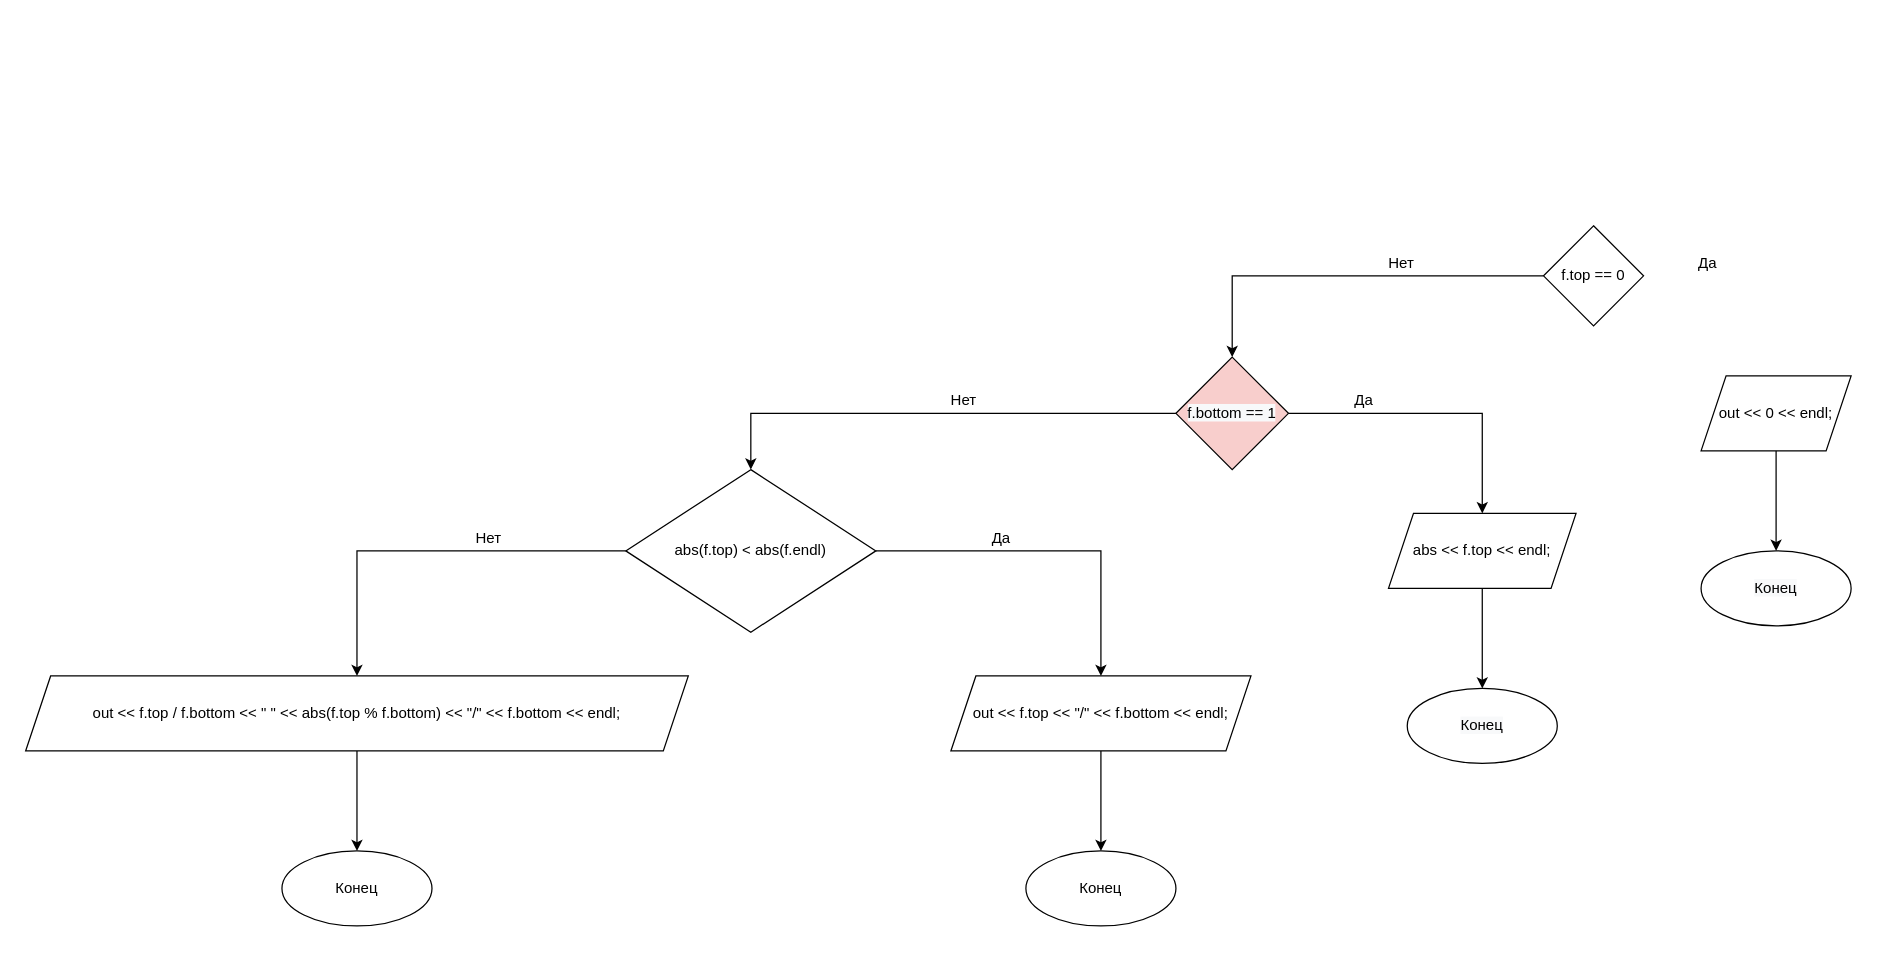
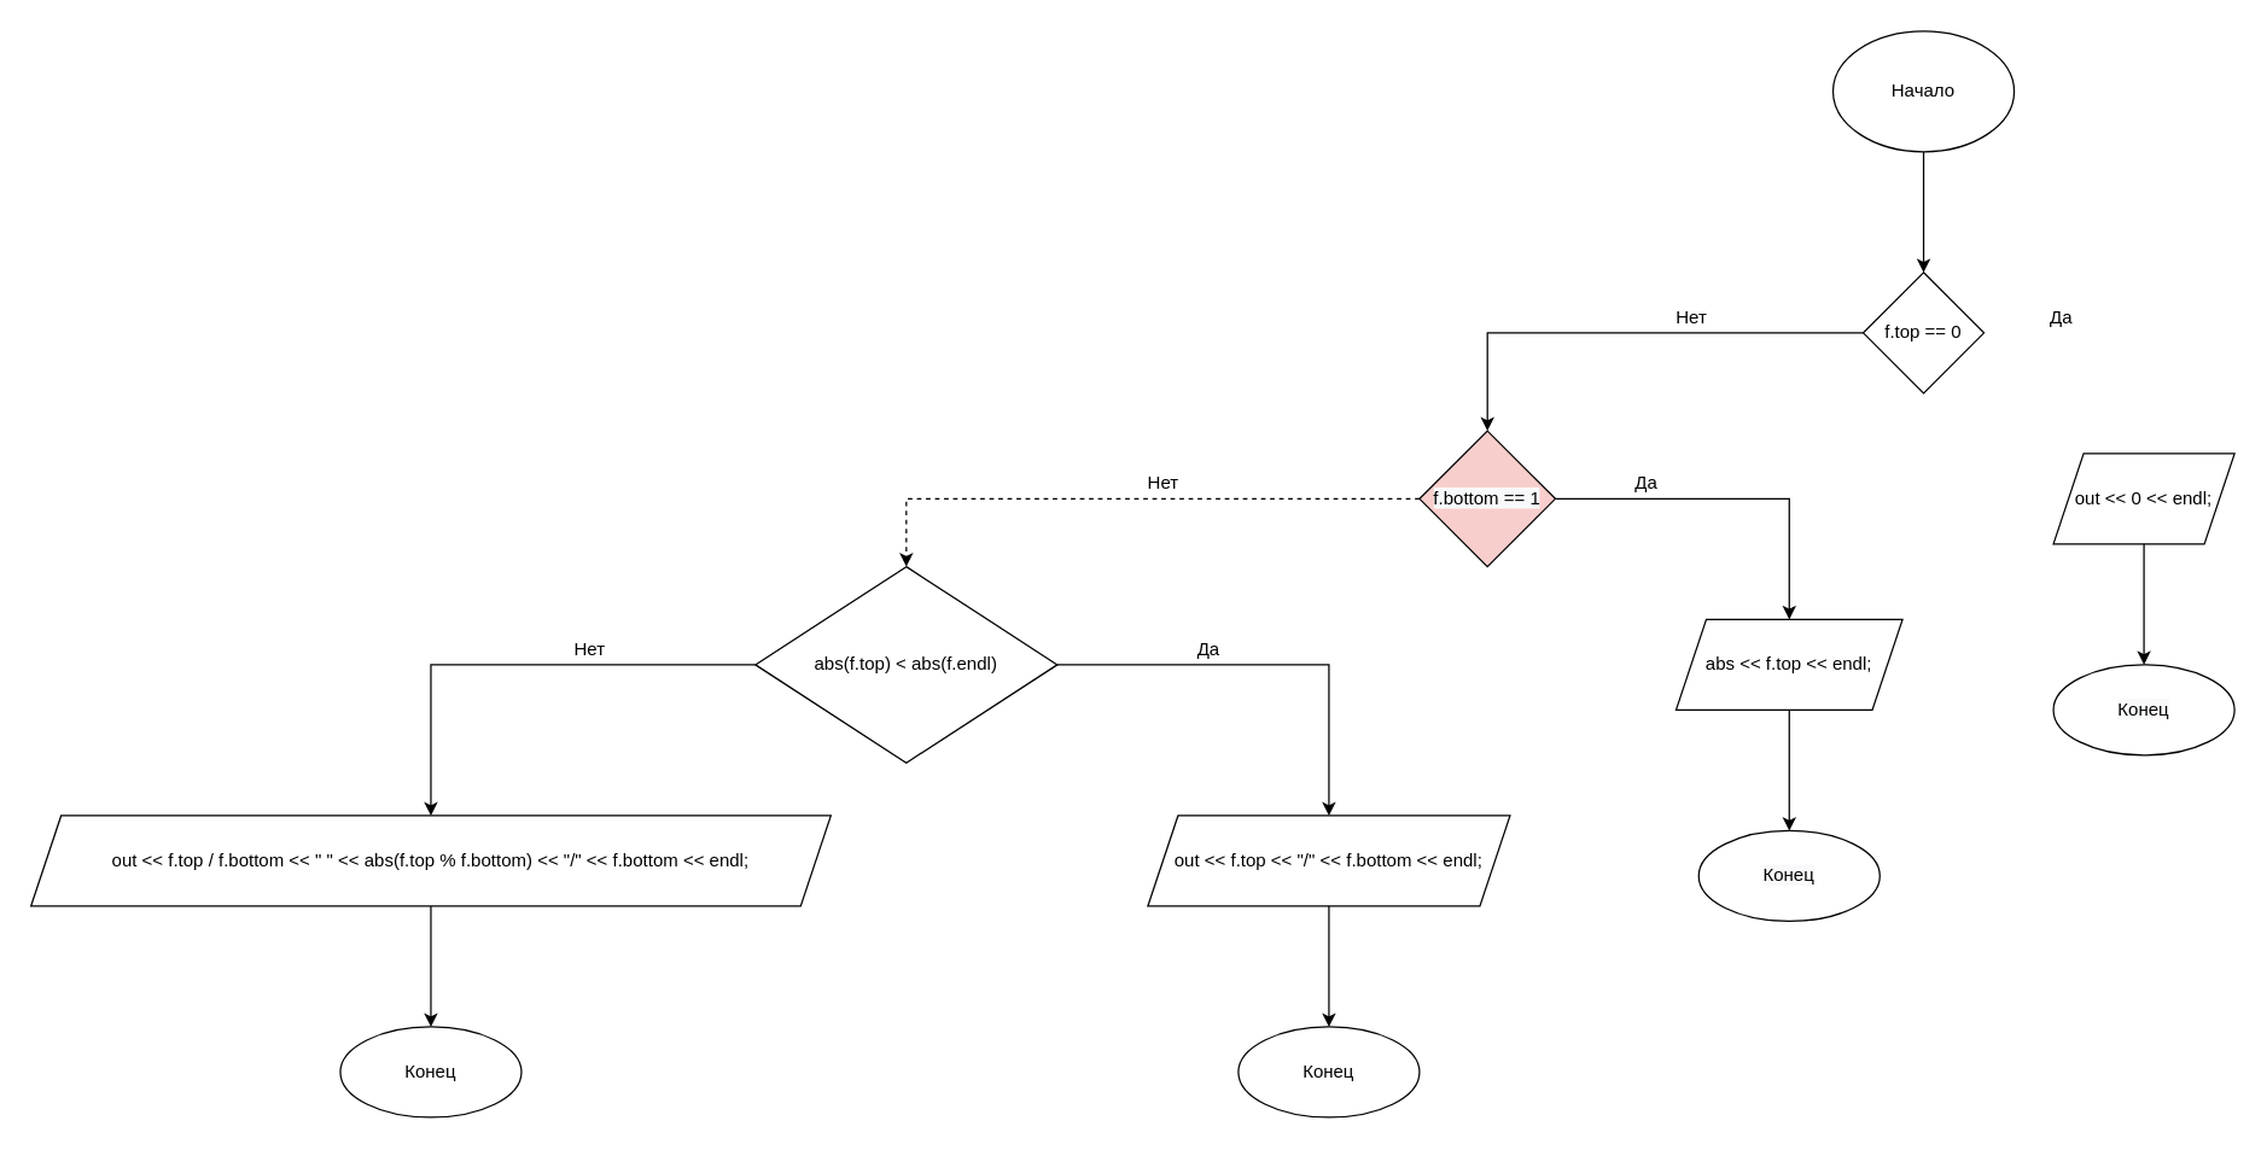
+ <mxCell id="3" value="Начало" style="ellipse;whiteSpace=wrap;html=1;" vertex="1" parent="1"><mxGeometry x="1214" y="20" width="120" height="80" as="geometry" /></mxCell>
+ <mxCell id="2" value="" style="edgeStyle=orthogonalEdgeStyle;rounded=0;orthogonalLoop=1;jettySize=auto;html=1;" edge="1" parent="1" source="3" target="5"><mxGeometry relative="1" as="geometry" /></mxCell>
- <mxCell id="9" value="" style="edgeStyle=orthogonalEdgeStyle;rounded=0;orthogonalLoop=1;jettySize=auto;html=1;exitX=0;exitY=0.5;exitDx=0;exitDy=0;" edge="1" parent="1" source="27" target="16"><mxGeometry relative="1" as="geometry"><mxPoint x="940" y="320" as="sourcePoint" /><Array as="points"><mxPoint x="600" y="330" /></Array></mxGeometry></mxCell>
+ <mxCell id="9" value="" style="edgeStyle=orthogonalEdgeStyle;rounded=0;orthogonalLoop=1;jettySize=auto;html=1;exitX=0;exitY=0.5;exitDx=0;exitDy=0;dashed=1;" edge="1" parent="1" source="27" target="16"><mxGeometry relative="1" as="geometry"><mxPoint x="940" y="320" as="sourcePoint" /><Array as="points"><mxPoint x="600" y="330" /></Array></mxGeometry></mxCell>
